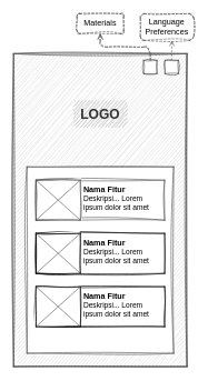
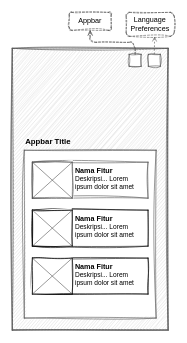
- <mxCell id="35" value="Materials" style="text;strokeColor=#575757;align=center;fillColor=default;html=1;verticalAlign=middle;whiteSpace=wrap;rounded=1;dashed=1;sketch=1;curveFitting=1;jiggle=2;" vertex="1" parent="1"><mxGeometry x="115" y="20" width="70" height="30" as="geometry" /></mxCell>
+ <mxCell id="35" value="Appbar" style="text;strokeColor=#575757;align=center;fillColor=default;html=1;verticalAlign=middle;whiteSpace=wrap;rounded=1;dashed=1;sketch=1;curveFitting=1;jiggle=2;" vertex="1" parent="1"><mxGeometry x="115" y="20" width="70" height="30" as="geometry" /></mxCell>
- <mxCell id="6" value="LOGO" style="text;strokeColor=none;align=center;fillColor=#A8A8A8;html=1;verticalAlign=middle;whiteSpace=wrap;rounded=1;fontFamily=Helvetica;fontSize=20;fontStyle=1;spacingTop=0;spacingLeft=0;fontColor=#333333;sketch=1;curveFitting=1;jiggle=2;" vertex="1" parent="3"><mxGeometry x="90" y="70" width="80" height="40" as="geometry" /></mxCell>
+ <mxCell id="7" value="Appbar Title" style="text;strokeColor=none;align=left;fillColor=none;html=1;verticalAlign=middle;whiteSpace=wrap;rounded=0;fontStyle=1;fontSize=13;shadow=0;" vertex="1" parent="3"><mxGeometry x="20" y="140" width="110" height="30" as="geometry" /></mxCell>
